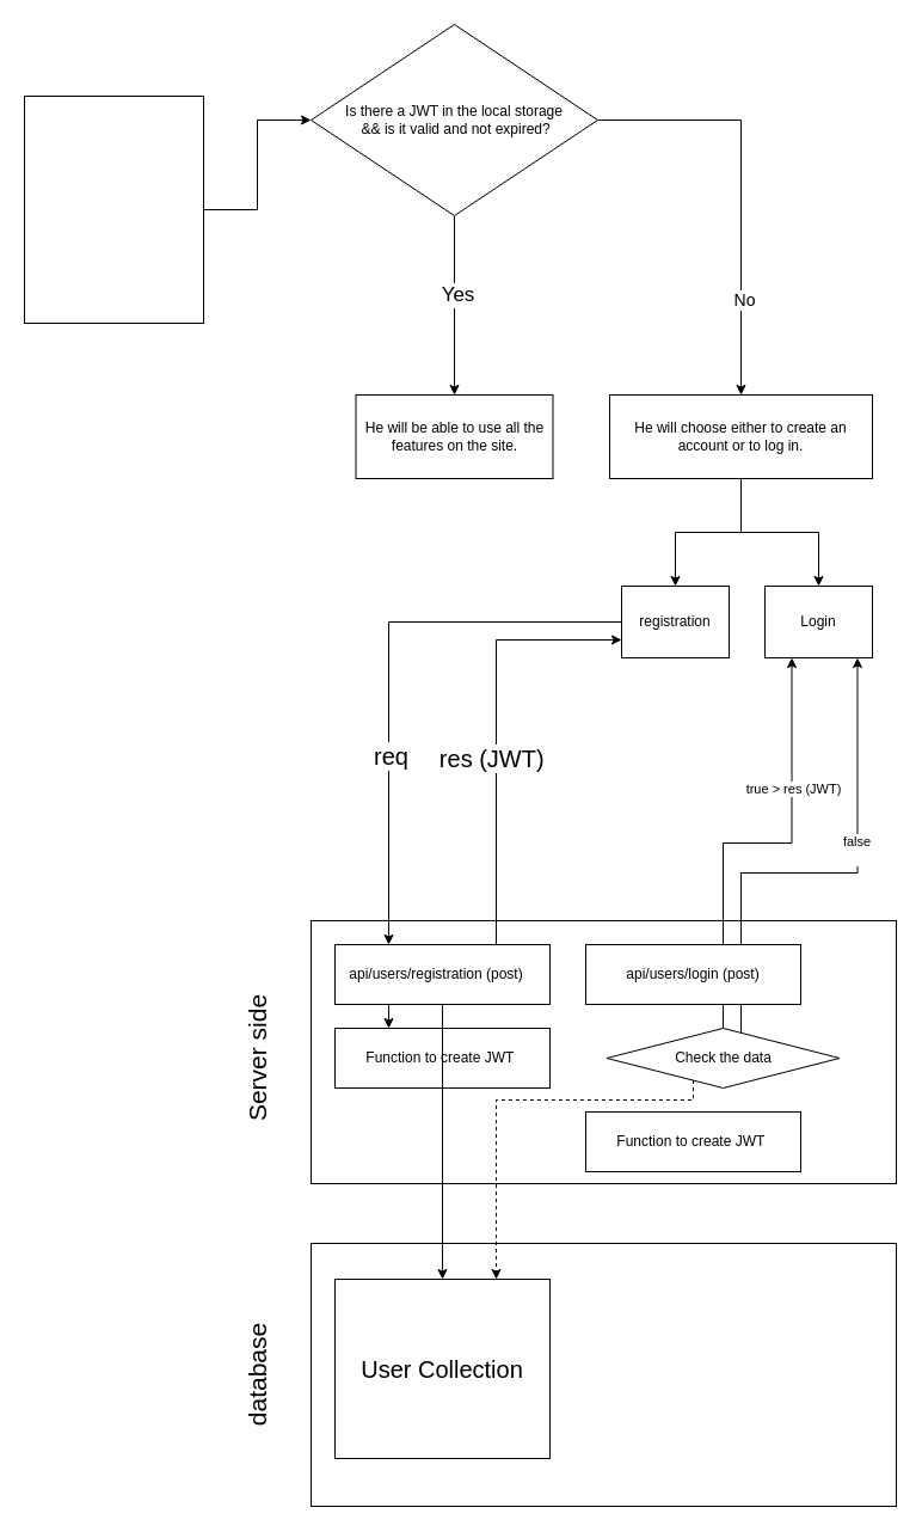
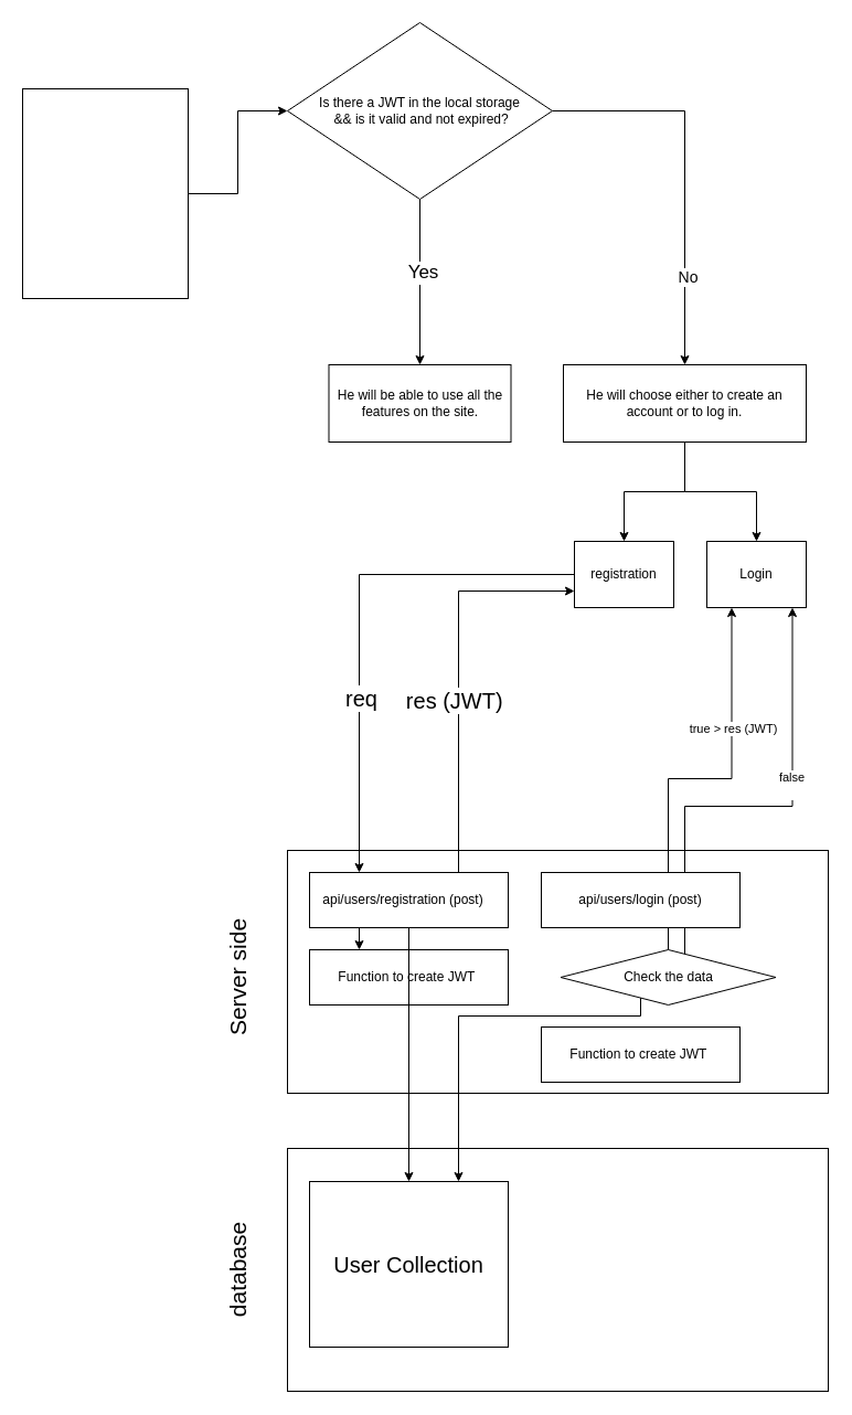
- <mxCell id="32" style="edgeStyle=orthogonalEdgeStyle;rounded=0;orthogonalLoop=1;jettySize=auto;html=1;entryX=0.75;entryY=0;entryDx=0;entryDy=0;dashed=1;" edge="1" parent="1" source="37" target="30"><mxGeometry relative="1" as="geometry"><Array as="points"><mxPoint x="580" y="920" /><mxPoint x="415" y="920" /></Array></mxGeometry></mxCell>
+ <mxCell id="32" style="edgeStyle=orthogonalEdgeStyle;rounded=0;orthogonalLoop=1;jettySize=auto;html=1;entryX=0.75;entryY=0;entryDx=0;entryDy=0;" edge="1" parent="1" source="37" target="30"><mxGeometry relative="1" as="geometry"><Array as="points"><mxPoint x="580" y="920" /><mxPoint x="415" y="920" /></Array></mxGeometry></mxCell>
